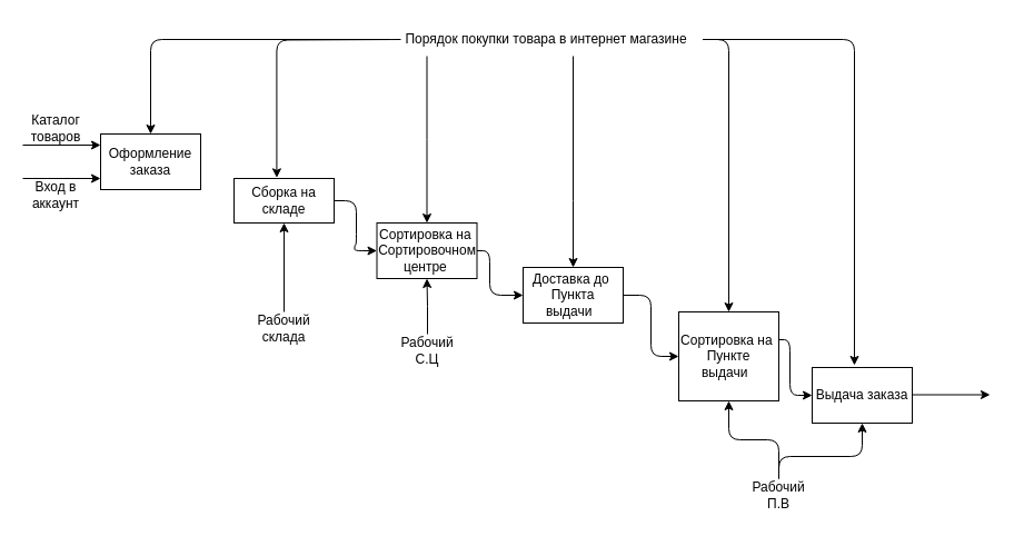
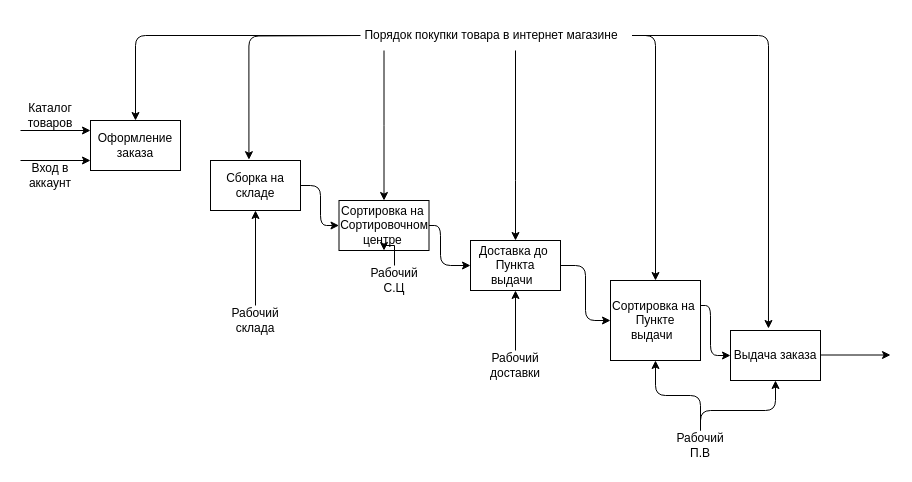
- <mxCell id="8" value="Сборка на складе" style="rounded=0;whiteSpace=wrap;html=1;" parent="1" vertex="1"><mxGeometry x="210" y="160" width="90" height="40" as="geometry" /></mxCell>
+ <mxCell id="8" value="Сборка на складе" style="rounded=0;whiteSpace=wrap;html=1;" parent="1" vertex="1"><mxGeometry x="210" y="160" width="90" height="50" as="geometry" /></mxCell>
- <mxCell id="25" value="Рабочий склада" style="text;html=1;strokeColor=none;fillColor=none;align=center;verticalAlign=middle;whiteSpace=wrap;rounded=0;" parent="1" vertex="1"><mxGeometry x="225" y="280" width="60" height="30" as="geometry" /></mxCell>
+ <mxCell id="25" value="Рабочий склада" style="text;html=1;strokeColor=none;fillColor=none;align=center;verticalAlign=middle;whiteSpace=wrap;rounded=0;" parent="1" vertex="1"><mxGeometry x="225" y="305" width="60" height="30" as="geometry" /></mxCell>
- <mxCell id="27" value="Рабочий С.Ц" style="text;html=1;strokeColor=none;fillColor=none;align=center;verticalAlign=middle;whiteSpace=wrap;rounded=0;" parent="1" vertex="1"><mxGeometry x="354" y="300" width="60" height="30" as="geometry" /></mxCell>
+ <mxCell id="27" value="Рабочий С.Ц" style="text;html=1;strokeColor=none;fillColor=none;align=center;verticalAlign=middle;whiteSpace=wrap;rounded=0;" parent="1" vertex="1"><mxGeometry x="364" y="265" width="60" height="30" as="geometry" /></mxCell>
+ <mxCell id="31" style="edgeStyle=orthogonalEdgeStyle;rounded=0;orthogonalLoop=1;jettySize=auto;html=1;entryX=0.5;entryY=1;entryDx=0;entryDy=0;" parent="1" source="32" target="12" edge="1"><mxGeometry relative="1" as="geometry" /></mxCell>
+ <mxCell id="32" value="Рабочий доставки" style="text;html=1;strokeColor=none;fillColor=none;align=center;verticalAlign=middle;whiteSpace=wrap;rounded=0;" parent="1" vertex="1"><mxGeometry x="485" y="350" width="60" height="30" as="geometry" /></mxCell>
